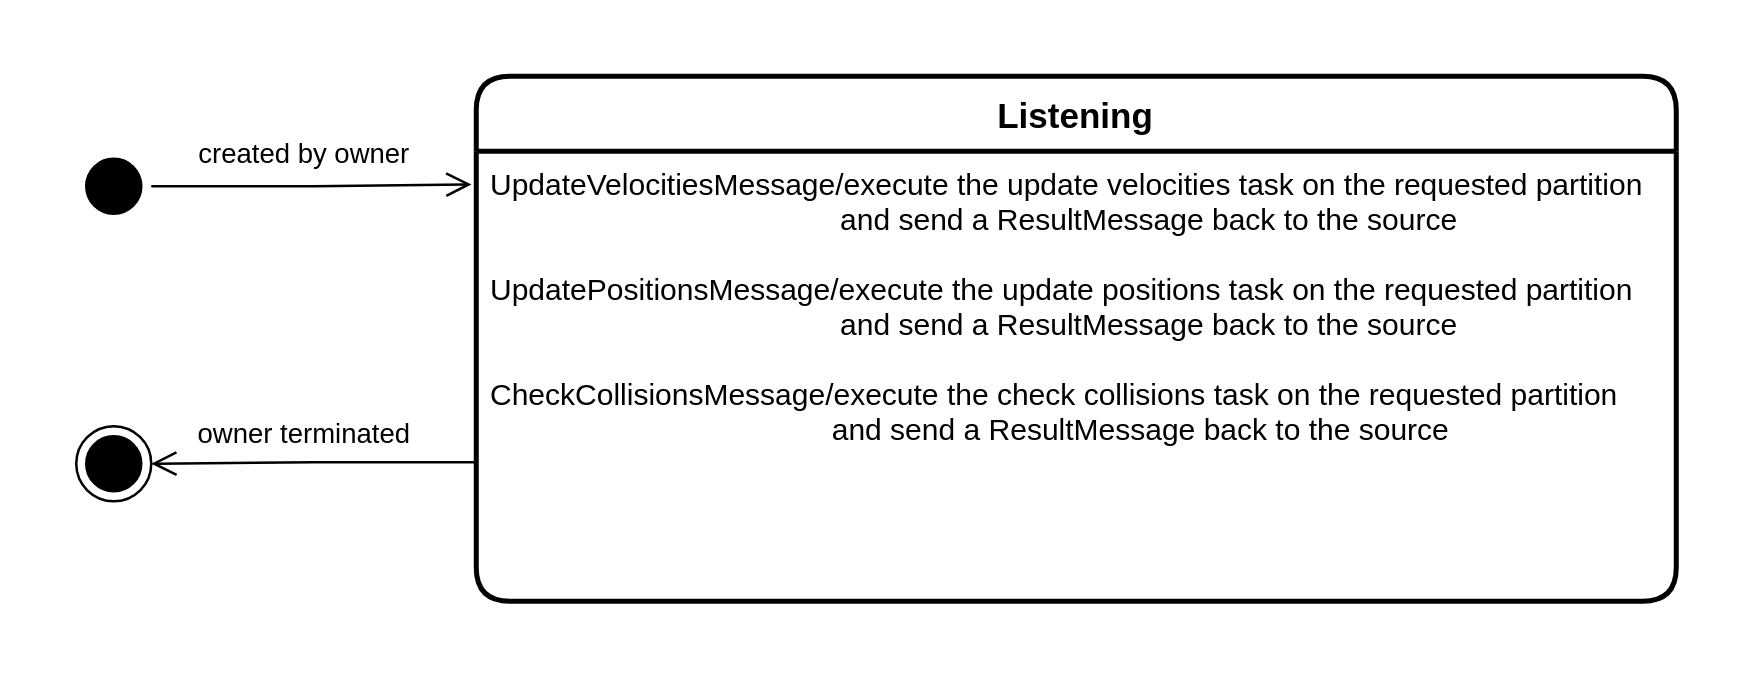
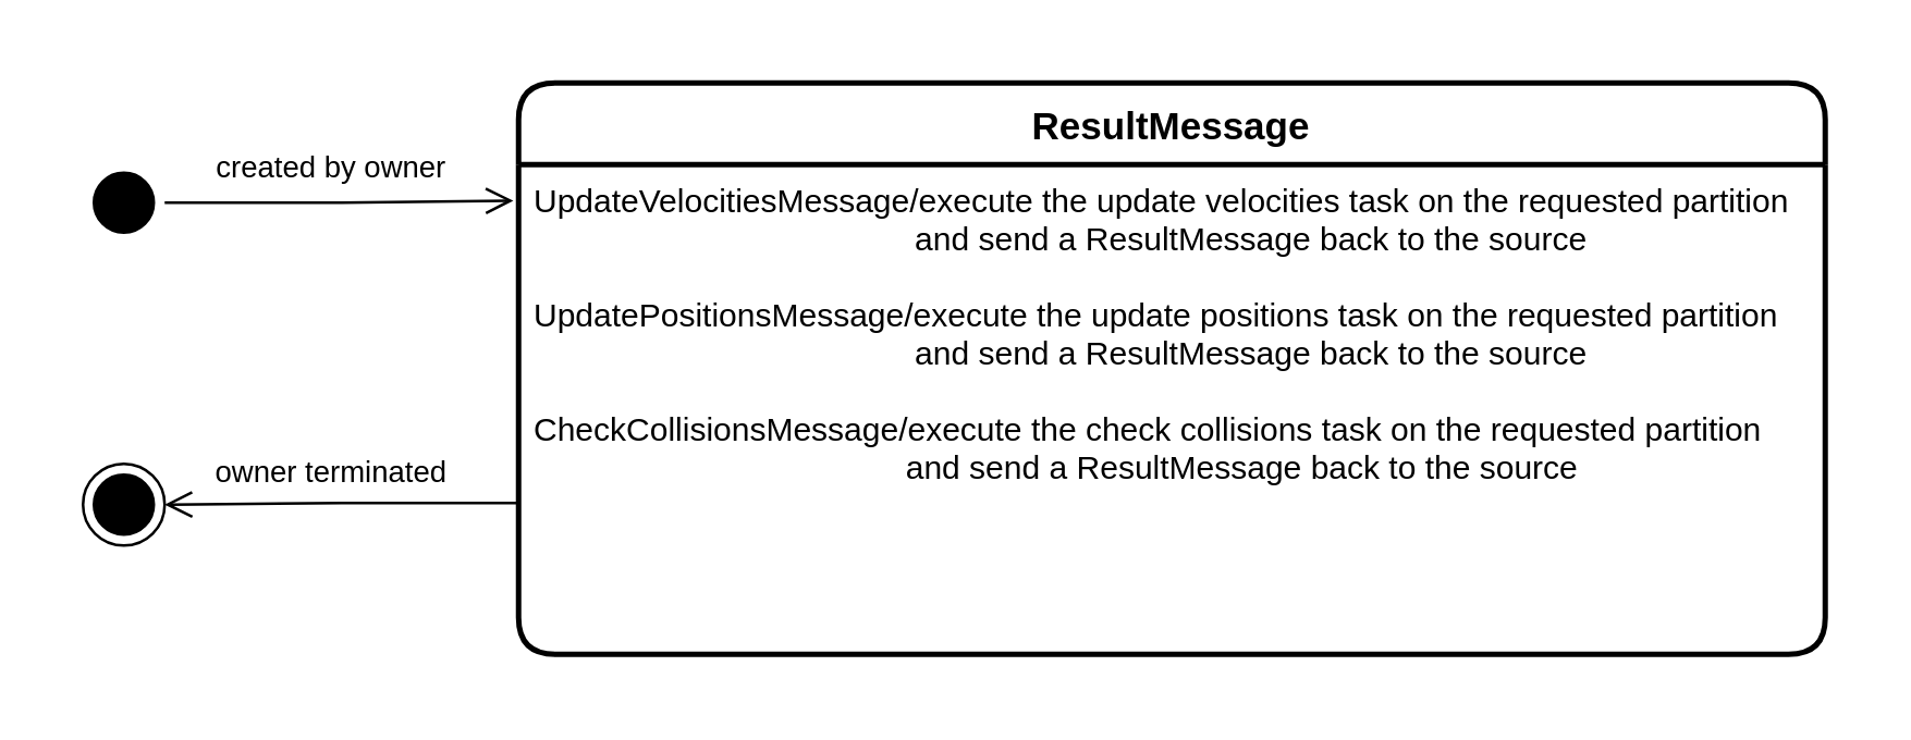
- <mxCell id="3" value="Listening" style="swimlane;childLayout=stackLayout;horizontal=1;startSize=30;horizontalStack=0;rounded=1;fontSize=14;fontStyle=1;strokeWidth=2;resizeParent=0;resizeLast=1;shadow=0;dashed=0;align=center;" parent="1" vertex="1"><mxGeometry x="190" y="30" width="480" height="210" as="geometry" /></mxCell>
+ <mxCell id="3" value="ResultMessage" style="swimlane;childLayout=stackLayout;horizontal=1;startSize=30;horizontalStack=0;rounded=1;fontSize=14;fontStyle=1;strokeWidth=2;resizeParent=0;resizeLast=1;shadow=0;dashed=0;align=center;" parent="1" vertex="1"><mxGeometry x="190" y="30" width="480" height="210" as="geometry" /></mxCell>
